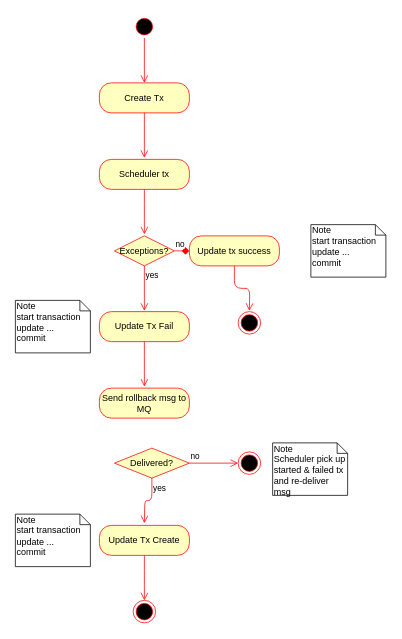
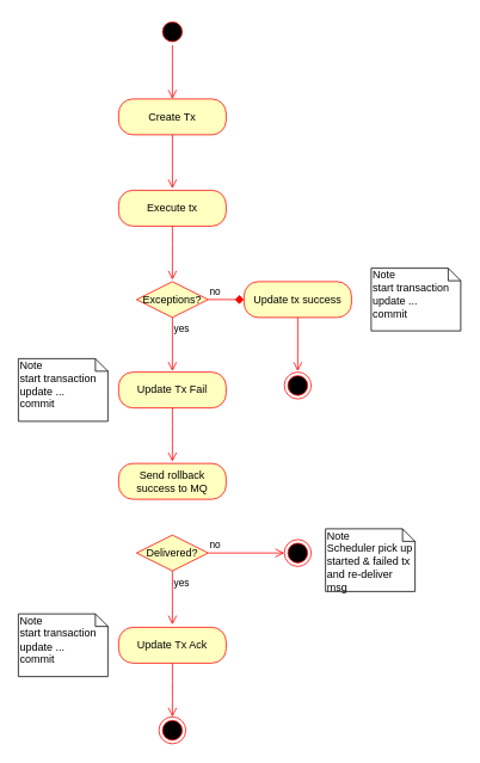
- <mxCell id="6" value="Scheduler tx" style="rounded=1;whiteSpace=wrap;html=1;arcSize=40;fontColor=#000000;fillColor=#ffffc0;strokeColor=#ff0000;" vertex="1" parent="1"><mxGeometry x="132" y="212" width="120" height="40" as="geometry" /></mxCell>
+ <mxCell id="6" value="Execute tx" style="rounded=1;whiteSpace=wrap;html=1;arcSize=40;fontColor=#000000;fillColor=#ffffc0;strokeColor=#ff0000;" vertex="1" parent="1"><mxGeometry x="132" y="212" width="120" height="40" as="geometry" /></mxCell>
- <mxCell id="11" value="Update tx success" style="rounded=1;whiteSpace=wrap;html=1;arcSize=40;fontColor=#000000;fillColor=#ffffc0;strokeColor=#ff0000;" vertex="1" parent="1"><mxGeometry x="252" y="314" width="120" height="40" as="geometry" /></mxCell>
+ <mxCell id="11" value="Update tx success" style="rounded=1;whiteSpace=wrap;html=1;arcSize=40;fontColor=#000000;fillColor=#ffffc0;strokeColor=#ff0000;" vertex="1" parent="1"><mxGeometry x="272" y="314" width="120" height="40" as="geometry" /></mxCell>
- <mxCell id="18" value="Send rollback msg to MQ" style="rounded=1;whiteSpace=wrap;html=1;arcSize=40;fontColor=#000000;fillColor=#ffffc0;strokeColor=#ff0000;" vertex="1" parent="1"><mxGeometry x="132" y="517" width="120" height="40" as="geometry" /></mxCell>
+ <mxCell id="18" value="Send rollback success to MQ" style="rounded=1;whiteSpace=wrap;html=1;arcSize=40;fontColor=#000000;fillColor=#ffffc0;strokeColor=#ff0000;" vertex="1" parent="1"><mxGeometry x="132" y="517" width="120" height="40" as="geometry" /></mxCell>
- <mxCell id="19" value="Delivered?" style="rhombus;whiteSpace=wrap;html=1;fillColor=#ffffc0;strokeColor=#ff0000;" vertex="1" parent="1"><mxGeometry x="152" y="597" width="100" height="40" as="geometry" /></mxCell>
+ <mxCell id="19" value="Delivered?" style="rhombus;whiteSpace=wrap;html=1;fillColor=#ffffc0;strokeColor=#ff0000;" vertex="1" parent="1"><mxGeometry x="152" y="597" width="80" height="40" as="geometry" /></mxCell>
- <mxCell id="22" value="Update Tx Create" style="rounded=1;whiteSpace=wrap;html=1;arcSize=40;fontColor=#000000;fillColor=#ffffc0;strokeColor=#ff0000;" vertex="1" parent="1"><mxGeometry x="132" y="700" width="120" height="40" as="geometry" /></mxCell>
+ <mxCell id="22" value="Update Tx Ack" style="rounded=1;whiteSpace=wrap;html=1;arcSize=40;fontColor=#000000;fillColor=#ffffc0;strokeColor=#ff0000;" vertex="1" parent="1"><mxGeometry x="132" y="700" width="120" height="40" as="geometry" /></mxCell>
